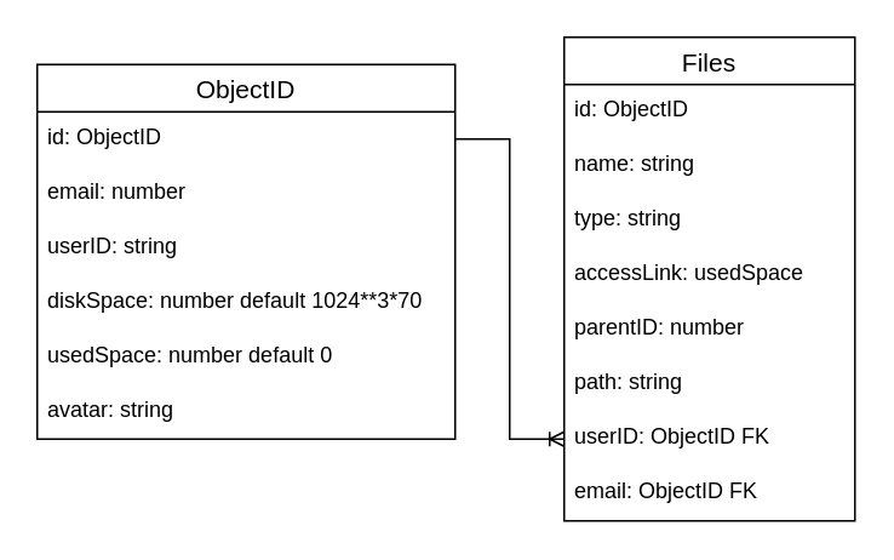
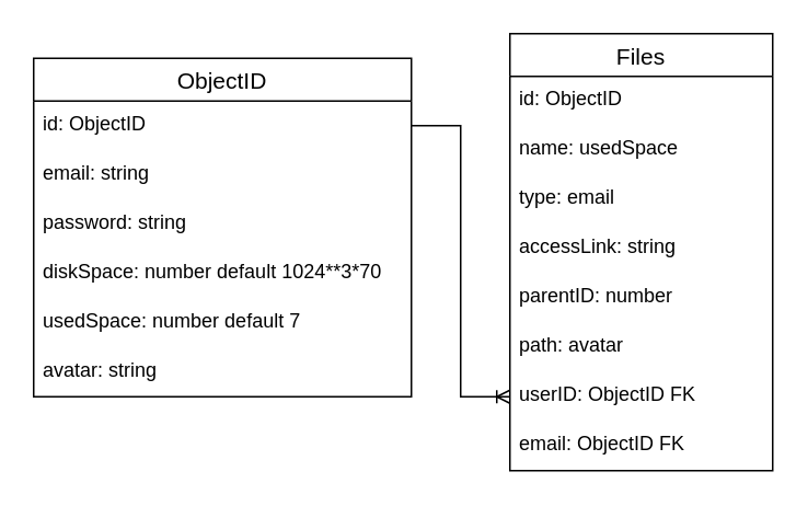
- <mxCell id="11" value="name: string" style="text;strokeColor=none;fillColor=none;spacingLeft=4;spacingRight=4;overflow=hidden;rotatable=0;points=[[0,0.5],[1,0.5]];portConstraint=eastwest;fontSize=12;" parent="9" vertex="1"><mxGeometry y="56" width="160" height="30" as="geometry" /></mxCell>
+ <mxCell id="11" value="name: usedSpace" style="text;strokeColor=none;fillColor=none;spacingLeft=4;spacingRight=4;overflow=hidden;rotatable=0;points=[[0,0.5],[1,0.5]];portConstraint=eastwest;fontSize=12;" parent="9" vertex="1"><mxGeometry y="56" width="160" height="30" as="geometry" /></mxCell>
- <mxCell id="4" value="email: number" style="text;strokeColor=none;fillColor=none;spacingLeft=4;spacingRight=4;overflow=hidden;rotatable=0;points=[[0,0.5],[1,0.5]];portConstraint=eastwest;fontSize=12;" parent="2" vertex="1"><mxGeometry y="56" width="230" height="30" as="geometry" /></mxCell>
+ <mxCell id="4" value="email: string" style="text;strokeColor=none;fillColor=none;spacingLeft=4;spacingRight=4;overflow=hidden;rotatable=0;points=[[0,0.5],[1,0.5]];portConstraint=eastwest;fontSize=12;" parent="2" vertex="1"><mxGeometry y="56" width="230" height="30" as="geometry" /></mxCell>
- <mxCell id="12" value="type: string" style="text;strokeColor=none;fillColor=none;spacingLeft=4;spacingRight=4;overflow=hidden;rotatable=0;points=[[0,0.5],[1,0.5]];portConstraint=eastwest;fontSize=12;" parent="9" vertex="1"><mxGeometry y="86" width="160" height="30" as="geometry" /></mxCell>
+ <mxCell id="12" value="type: email" style="text;strokeColor=none;fillColor=none;spacingLeft=4;spacingRight=4;overflow=hidden;rotatable=0;points=[[0,0.5],[1,0.5]];portConstraint=eastwest;fontSize=12;" parent="9" vertex="1"><mxGeometry y="86" width="160" height="30" as="geometry" /></mxCell>
- <mxCell id="5" value="userID: string" style="text;strokeColor=none;fillColor=none;spacingLeft=4;spacingRight=4;overflow=hidden;rotatable=0;points=[[0,0.5],[1,0.5]];portConstraint=eastwest;fontSize=12;" parent="2" vertex="1"><mxGeometry y="86" width="230" height="30" as="geometry" /></mxCell>
+ <mxCell id="5" value="password: string" style="text;strokeColor=none;fillColor=none;spacingLeft=4;spacingRight=4;overflow=hidden;rotatable=0;points=[[0,0.5],[1,0.5]];portConstraint=eastwest;fontSize=12;" parent="2" vertex="1"><mxGeometry y="86" width="230" height="30" as="geometry" /></mxCell>
- <mxCell id="13" value="accessLink: usedSpace" style="text;strokeColor=none;fillColor=none;spacingLeft=4;spacingRight=4;overflow=hidden;rotatable=0;points=[[0,0.5],[1,0.5]];portConstraint=eastwest;fontSize=12;" parent="9" vertex="1"><mxGeometry y="116" width="160" height="30" as="geometry" /></mxCell>
+ <mxCell id="13" value="accessLink: string" style="text;strokeColor=none;fillColor=none;spacingLeft=4;spacingRight=4;overflow=hidden;rotatable=0;points=[[0,0.5],[1,0.5]];portConstraint=eastwest;fontSize=12;" parent="9" vertex="1"><mxGeometry y="116" width="160" height="30" as="geometry" /></mxCell>
- <mxCell id="7" value="usedSpace: number default 0" style="text;strokeColor=none;fillColor=none;spacingLeft=4;spacingRight=4;overflow=hidden;rotatable=0;points=[[0,0.5],[1,0.5]];portConstraint=eastwest;fontSize=12;" parent="2" vertex="1"><mxGeometry y="146" width="230" height="30" as="geometry" /></mxCell>
+ <mxCell id="7" value="usedSpace: number default 7" style="text;strokeColor=none;fillColor=none;spacingLeft=4;spacingRight=4;overflow=hidden;rotatable=0;points=[[0,0.5],[1,0.5]];portConstraint=eastwest;fontSize=12;" parent="2" vertex="1"><mxGeometry y="146" width="230" height="30" as="geometry" /></mxCell>
- <mxCell id="15" value="path: string" style="text;strokeColor=none;fillColor=none;spacingLeft=4;spacingRight=4;overflow=hidden;rotatable=0;points=[[0,0.5],[1,0.5]];portConstraint=eastwest;fontSize=12;" vertex="1" parent="9"><mxGeometry y="176" width="160" height="30" as="geometry" /></mxCell>
+ <mxCell id="15" value="path: avatar" style="text;strokeColor=none;fillColor=none;spacingLeft=4;spacingRight=4;overflow=hidden;rotatable=0;points=[[0,0.5],[1,0.5]];portConstraint=eastwest;fontSize=12;" vertex="1" parent="9"><mxGeometry y="176" width="160" height="30" as="geometry" /></mxCell>
